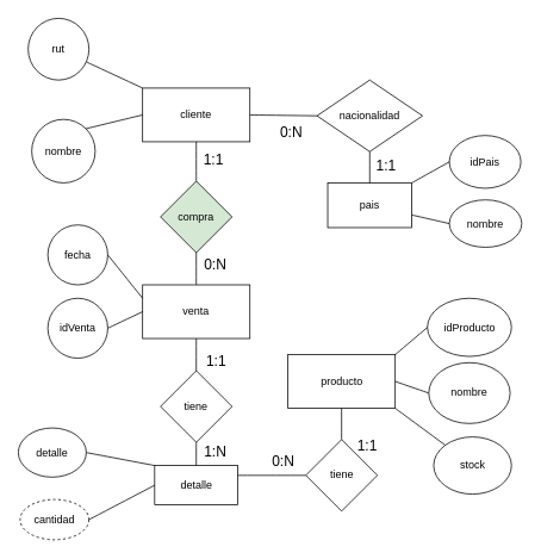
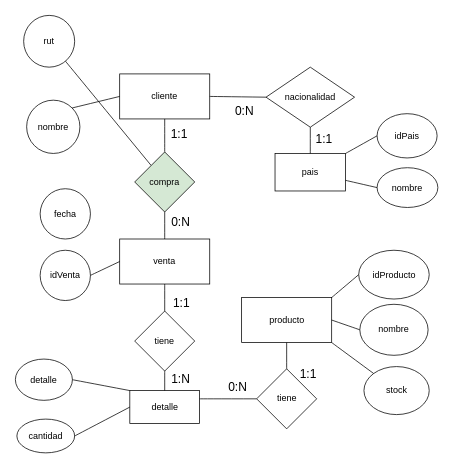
- <mxCell id="4" value="" style="endArrow=none;html=1;rounded=0;fontSize=12;startSize=8;endSize=8;curved=1;entryX=0;entryY=0;entryDx=0;entryDy=0;" edge="1" parent="1" source="3" target="2"><mxGeometry width="50" height="50" relative="1" as="geometry"><mxPoint x="226" y="354" as="sourcePoint" /><mxPoint x="276" y="304" as="targetPoint" /></mxGeometry></mxCell>
+ <mxCell id="4" value="" style="endArrow=none;html=1;rounded=0;fontSize=12;startSize=8;endSize=8;curved=1;" edge="1" parent="1" source="3" target="7"><mxGeometry width="50" height="50" relative="1" as="geometry"><mxPoint x="226" y="354" as="sourcePoint" /><mxPoint x="276" y="304" as="targetPoint" /></mxGeometry></mxCell>
- <mxCell id="12" value="" style="endArrow=none;html=1;rounded=0;fontSize=12;startSize=8;endSize=8;curved=1;exitX=1;exitY=0.5;exitDx=0;exitDy=0;entryX=0;entryY=0.25;entryDx=0;entryDy=0;" edge="1" parent="1" source="11" target="9"><mxGeometry width="50" height="50" relative="1" as="geometry"><mxPoint x="226" y="354" as="sourcePoint" /><mxPoint x="276" y="304" as="targetPoint" /></mxGeometry></mxCell>
- <mxCell id="18" value="cantidad" style="ellipse;whiteSpace=wrap;html=1;dashed=1;" vertex="1" parent="1"><mxGeometry x="22" y="558" width="77" height="45" as="geometry" /></mxCell>
+ <mxCell id="18" value="cantidad" style="ellipse;whiteSpace=wrap;html=1;" vertex="1" parent="1"><mxGeometry x="22" y="558" width="77" height="45" as="geometry" /></mxCell>
